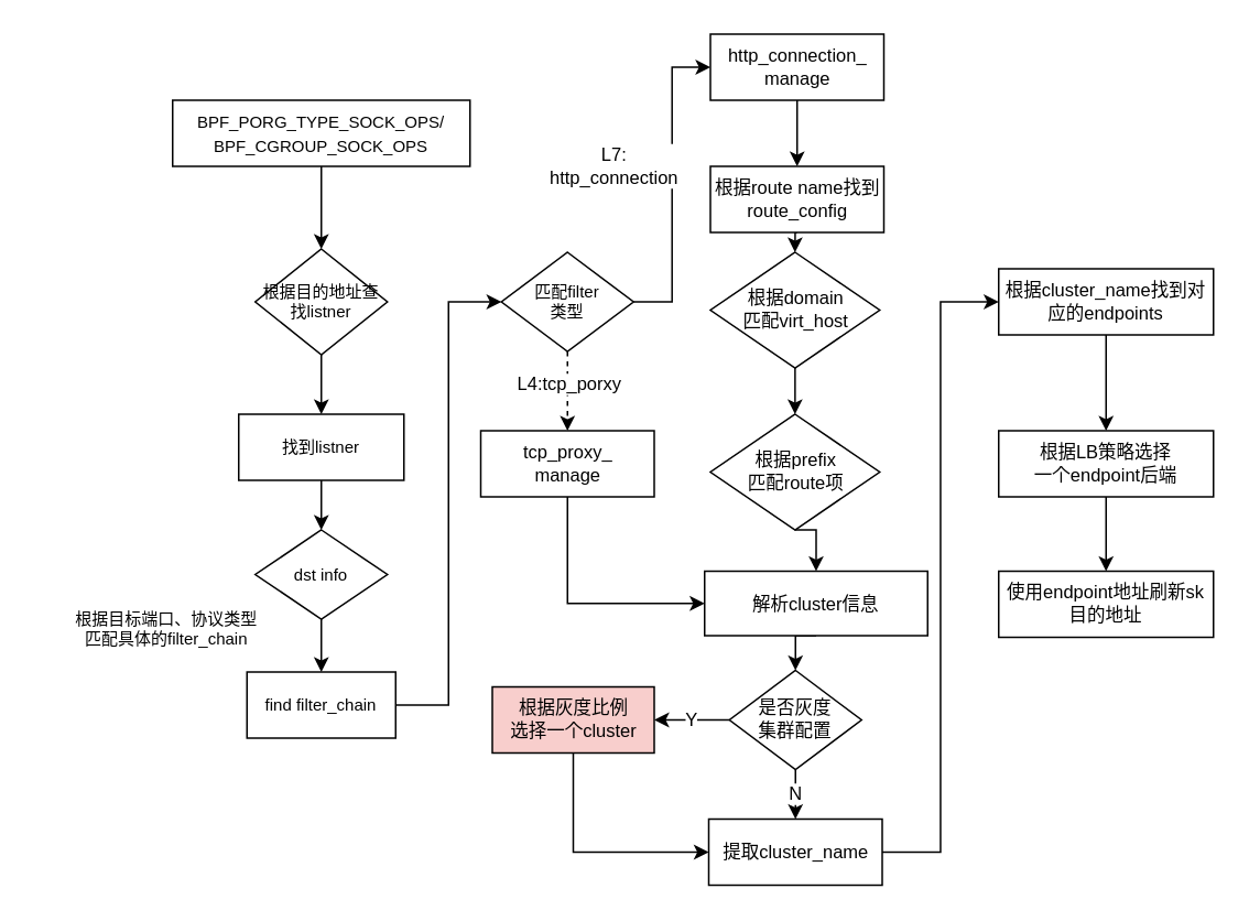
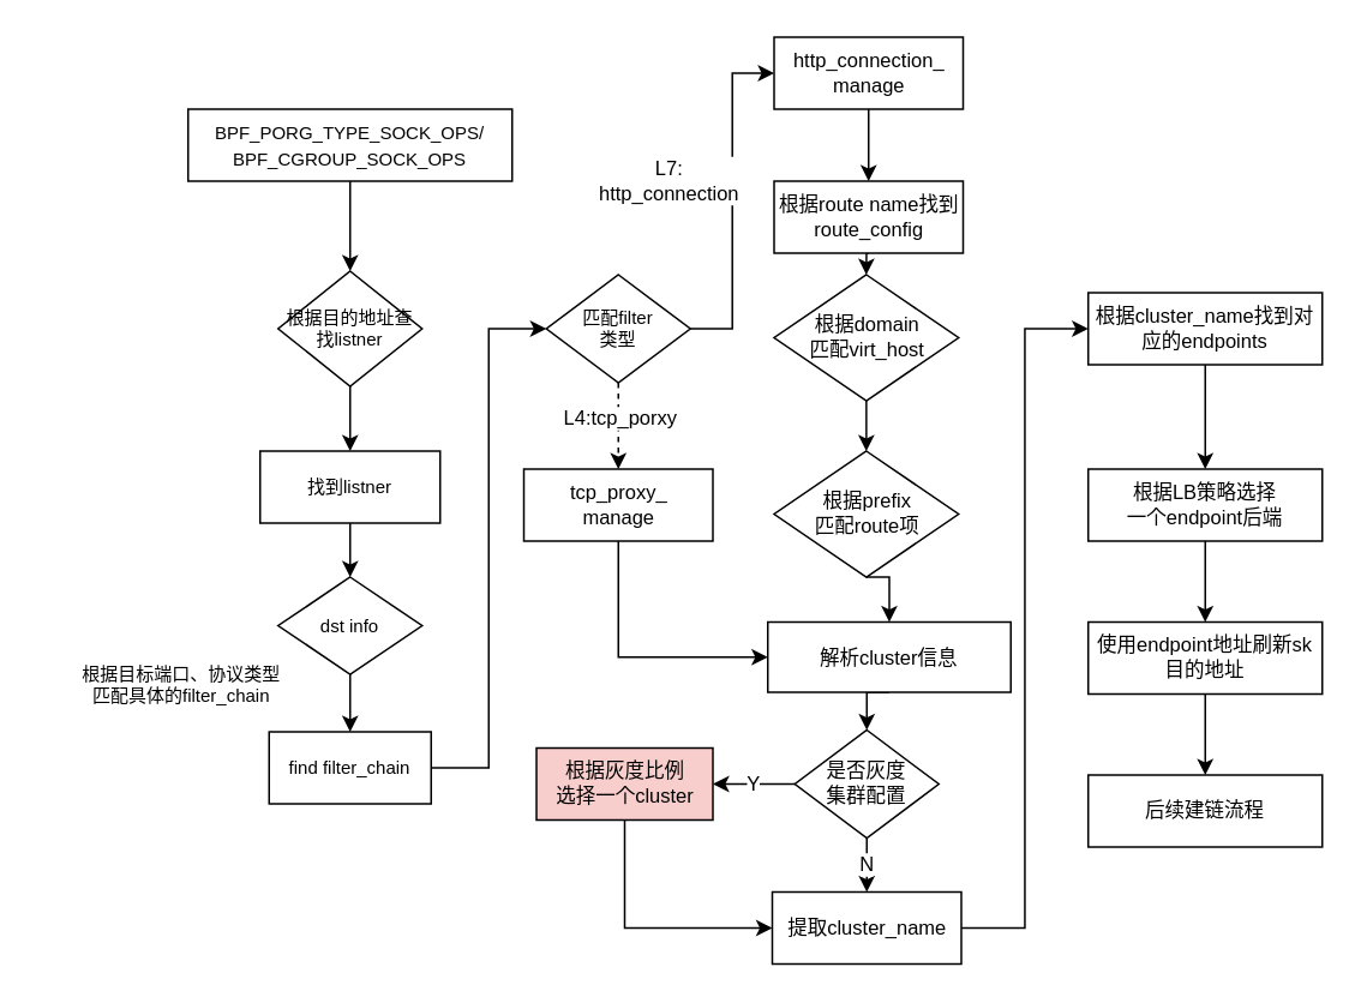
+ <mxCell id="41" value="" style="edgeStyle=orthogonalEdgeStyle;rounded=0;orthogonalLoop=1;jettySize=auto;html=1;fontSize=11;" edge="1" parent="1" source="42" target="43"><mxGeometry relative="1" as="geometry" /></mxCell>
+ <mxCell id="43" value="&lt;span style=&quot;font-size: 11px;&quot;&gt;后续建链流程&lt;/span&gt;" style="rounded=0;whiteSpace=wrap;html=1;fontSize=10;" vertex="1" parent="1"><mxGeometry x="604" y="430" width="130" height="40" as="geometry" /></mxCell>
